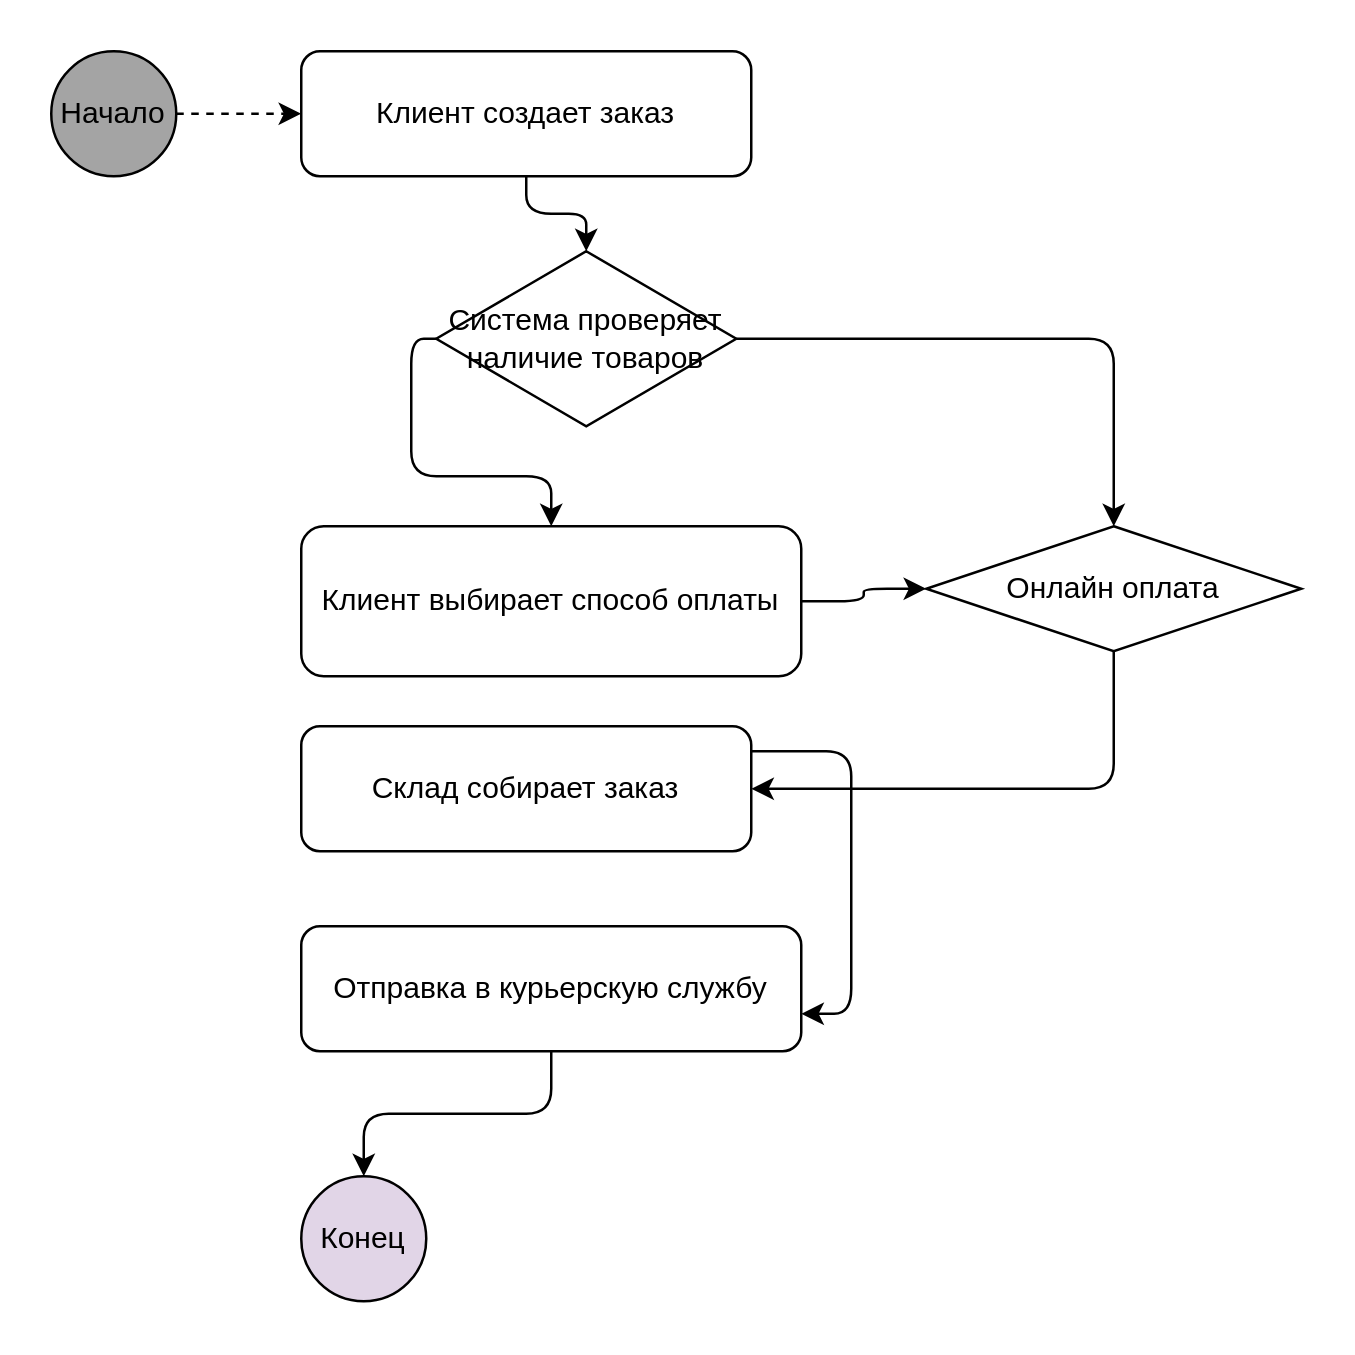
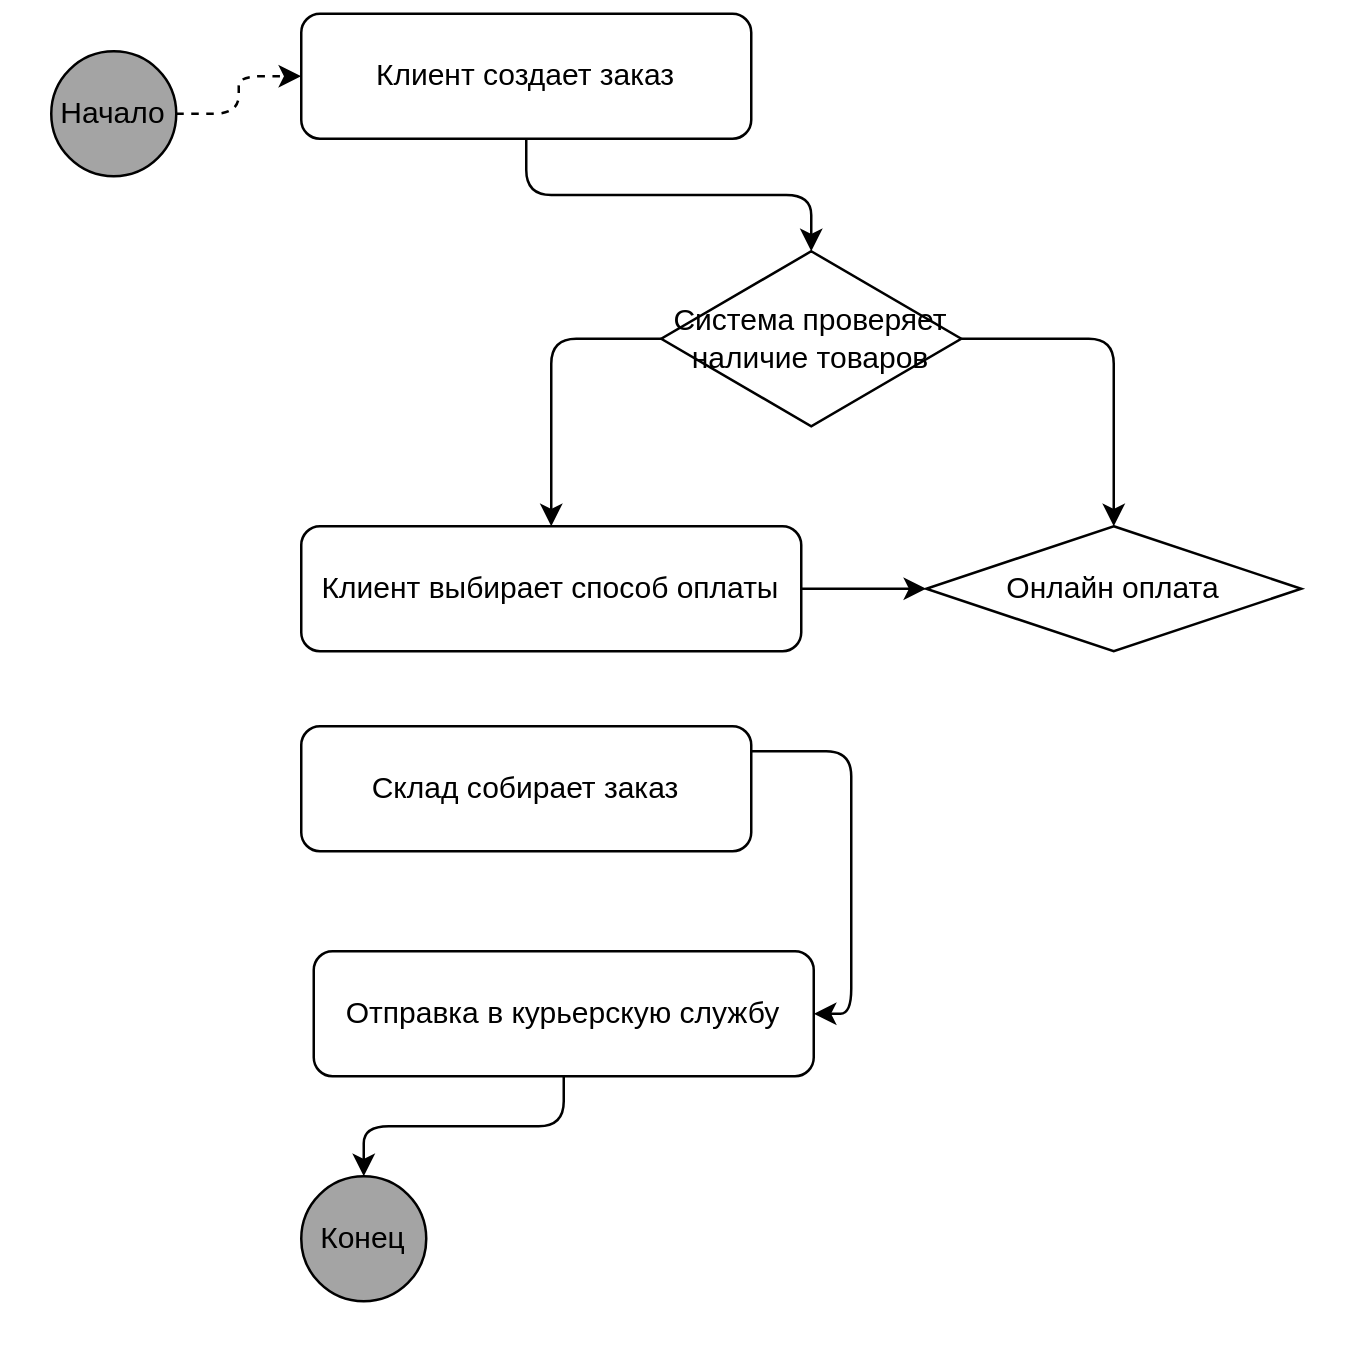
- <mxCell id="3" value="Клиент создает заказ" style="rounded=1;whiteSpace=wrap;html=1;" parent="1" vertex="1"><mxGeometry x="120" y="20" width="180" height="50" as="geometry" /></mxCell>
+ <mxCell id="3" value="Клиент создает заказ" style="rounded=1;whiteSpace=wrap;html=1;" parent="1" vertex="1"><mxGeometry x="120" y="5" width="180" height="50" as="geometry" /></mxCell>
- <mxCell id="4" value="Система проверяет наличие товаров" style="rhombus;whiteSpace=wrap;html=1;" parent="1" vertex="1"><mxGeometry x="174" y="100" width="120" height="70" as="geometry" /></mxCell>
+ <mxCell id="4" value="Система проверяет наличие товаров" style="rhombus;whiteSpace=wrap;html=1;" parent="1" vertex="1"><mxGeometry x="264" y="100" width="120" height="70" as="geometry" /></mxCell>
- <mxCell id="5" value="Клиент выбирает способ оплаты" style="rounded=1;whiteSpace=wrap;html=1;" parent="1" vertex="1"><mxGeometry x="120" y="210" width="200" height="60" as="geometry" /></mxCell>
+ <mxCell id="5" value="Клиент выбирает способ оплаты" style="rounded=1;whiteSpace=wrap;html=1;" parent="1" vertex="1"><mxGeometry x="120" y="210" width="200" height="50" as="geometry" /></mxCell>
- <mxCell id="14" style="edgeStyle=orthogonalEdgeStyle;exitX=0.5;exitY=1;exitDx=0;exitDy=0;entryX=1;entryY=0.5;entryDx=0;entryDy=0;" edge="1" parent="1" source="6" target="7"><mxGeometry relative="1" as="geometry"><mxPoint x="110" y="85" as="sourcePoint" /><mxPoint x="160" y="85" as="targetPoint" /></mxGeometry></mxCell>
- <mxCell id="8" value="Отправка в курьерскую службу" style="rounded=1;whiteSpace=wrap;html=1;" parent="1" vertex="1"><mxGeometry x="120" y="370" width="200" height="50" as="geometry" /></mxCell>
+ <mxCell id="8" value="Отправка в курьерскую службу" style="rounded=1;whiteSpace=wrap;html=1;" parent="1" vertex="1"><mxGeometry x="125" y="380" width="200" height="50" as="geometry" /></mxCell>
- <mxCell id="9" value="Конец" style="ellipse;whiteSpace=wrap;html=1;fillColor=#e1d5e7;" parent="1" vertex="1"><mxGeometry x="120" y="470" width="50" height="50" as="geometry" /></mxCell>
+ <mxCell id="9" value="Конец" style="ellipse;whiteSpace=wrap;html=1;fillColor=#A4A4A4;" parent="1" vertex="1"><mxGeometry x="120" y="470" width="50" height="50" as="geometry" /></mxCell>
